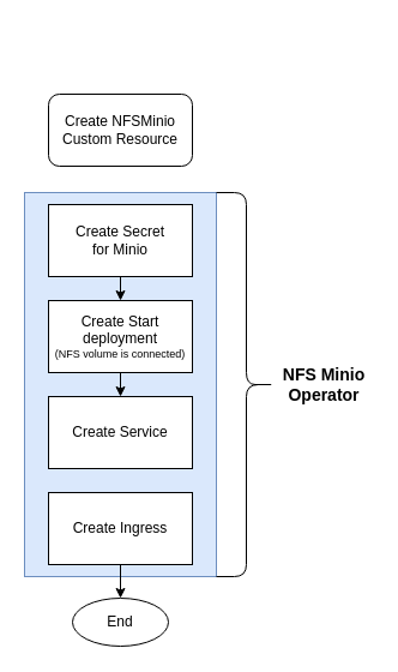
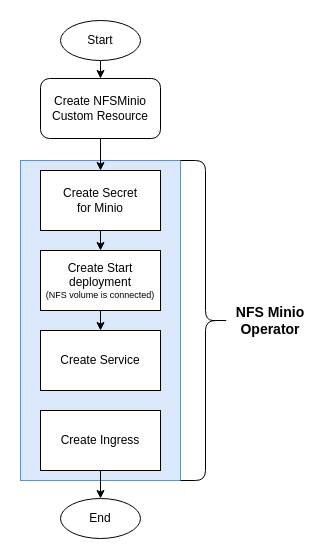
+ <mxCell id="6" value="Start" style="ellipse;whiteSpace=wrap;html=1;" vertex="1" parent="1"><mxGeometry x="60" y="20" width="80" height="40" as="geometry" /></mxCell>
+ <mxCell id="5" style="edgeStyle=orthogonalEdgeStyle;rounded=0;orthogonalLoop=1;jettySize=auto;html=1;exitX=0.5;exitY=1;exitDx=0;exitDy=0;entryX=0.5;entryY=0;entryDx=0;entryDy=0;fontSize=14;fontColor=none;" edge="1" parent="1" source="6" target="13"><mxGeometry relative="1" as="geometry" /></mxCell>
+ <mxCell id="12" style="edgeStyle=orthogonalEdgeStyle;rounded=0;orthogonalLoop=1;jettySize=auto;html=1;exitX=0.5;exitY=1;exitDx=0;exitDy=0;entryX=0.5;entryY=0;entryDx=0;entryDy=0;fontSize=14;fontColor=none;" edge="1" parent="1" source="13" target="8"><mxGeometry relative="1" as="geometry" /></mxCell>
